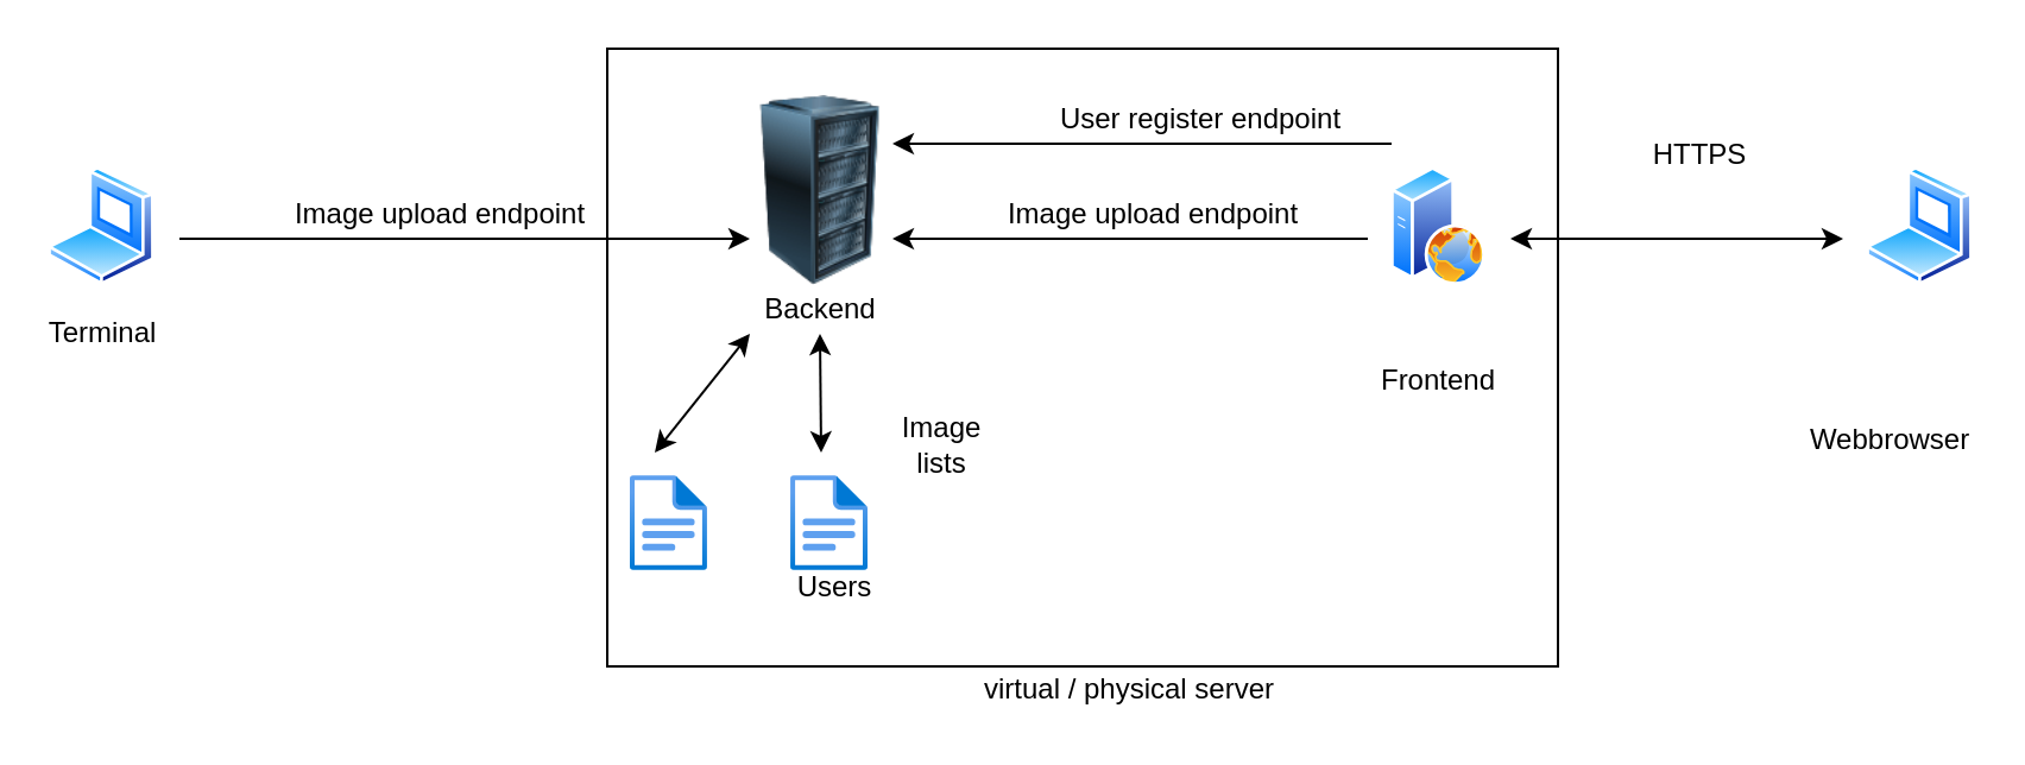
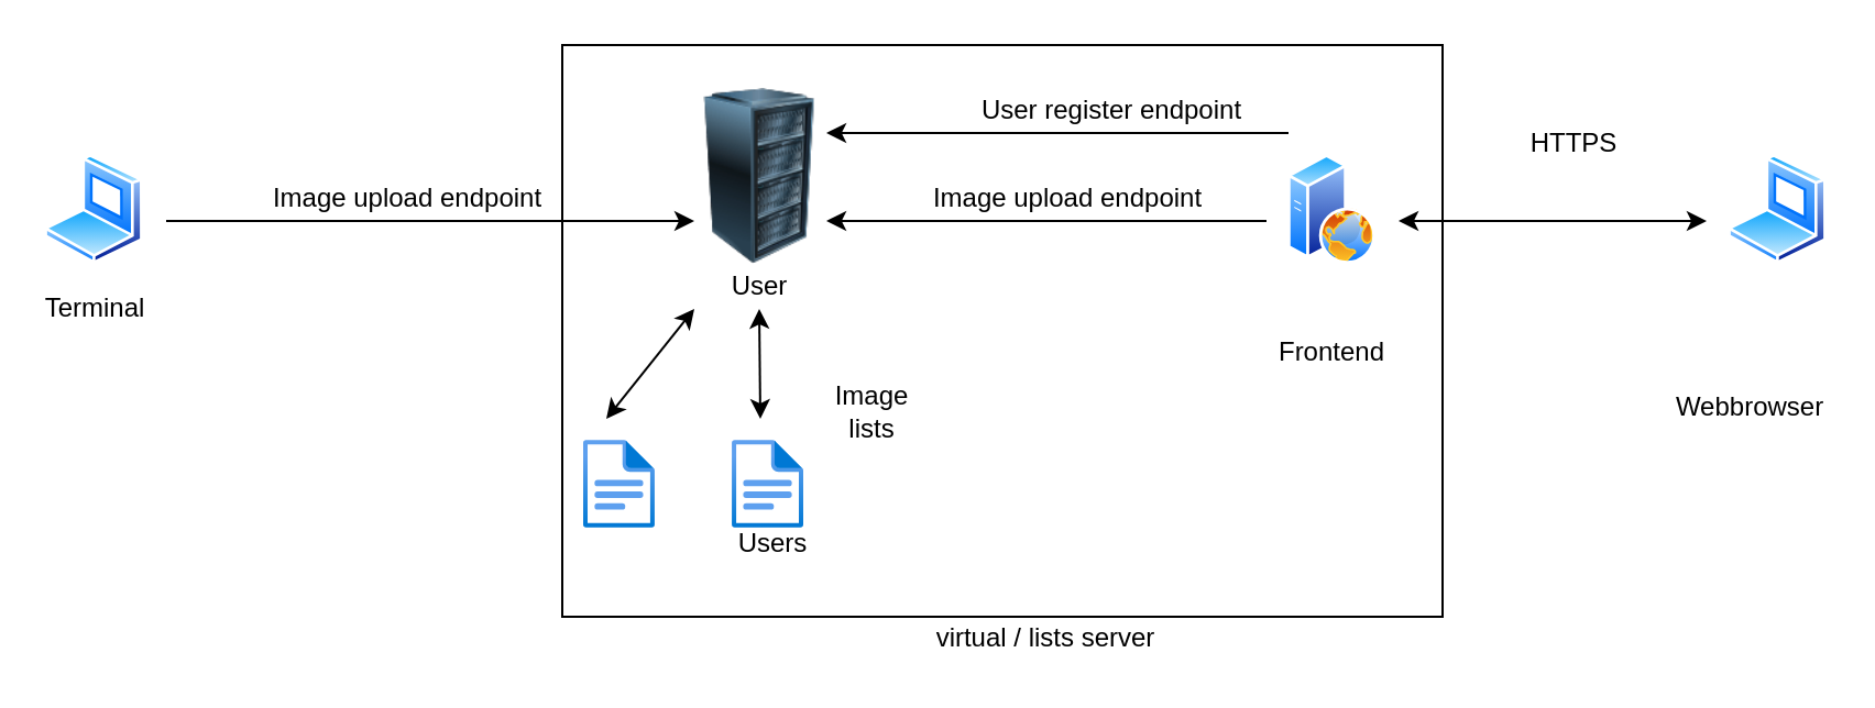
- <mxCell id="5" value="Backend" style="text;html=1;strokeColor=none;fillColor=none;align=center;verticalAlign=middle;whiteSpace=wrap;rounded=0;" vertex="1" parent="1"><mxGeometry x="325" y="120" width="40" height="20" as="geometry" /></mxCell>
+ <mxCell id="5" value="User" style="text;html=1;strokeColor=none;fillColor=none;align=center;verticalAlign=middle;whiteSpace=wrap;rounded=0;" vertex="1" parent="1"><mxGeometry x="325" y="120" width="40" height="20" as="geometry" /></mxCell>
- <mxCell id="25" value="virtual / physical server" style="text;html=1;strokeColor=none;fillColor=none;align=center;verticalAlign=middle;whiteSpace=wrap;rounded=0;" vertex="1" parent="1"><mxGeometry x="400" y="280" width="150" height="20" as="geometry" /></mxCell>
+ <mxCell id="25" value="virtual / lists server" style="text;html=1;strokeColor=none;fillColor=none;align=center;verticalAlign=middle;whiteSpace=wrap;rounded=0;" vertex="1" parent="1"><mxGeometry x="400" y="280" width="150" height="20" as="geometry" /></mxCell>
